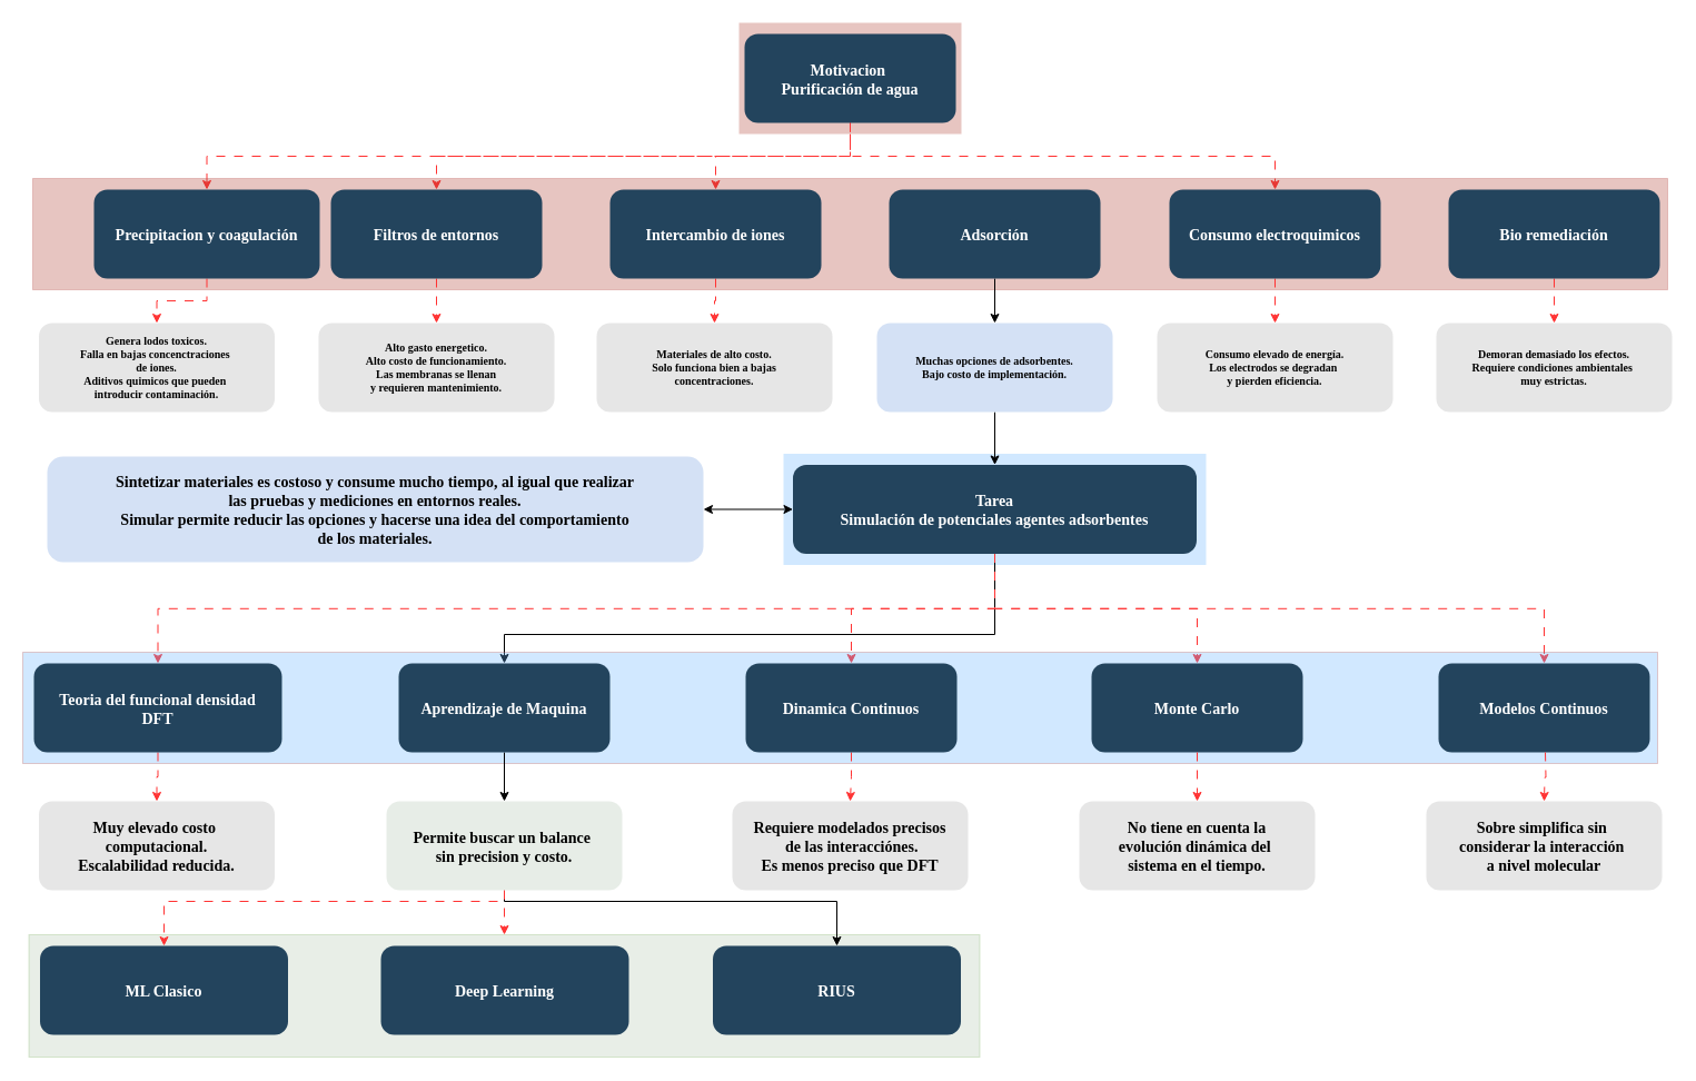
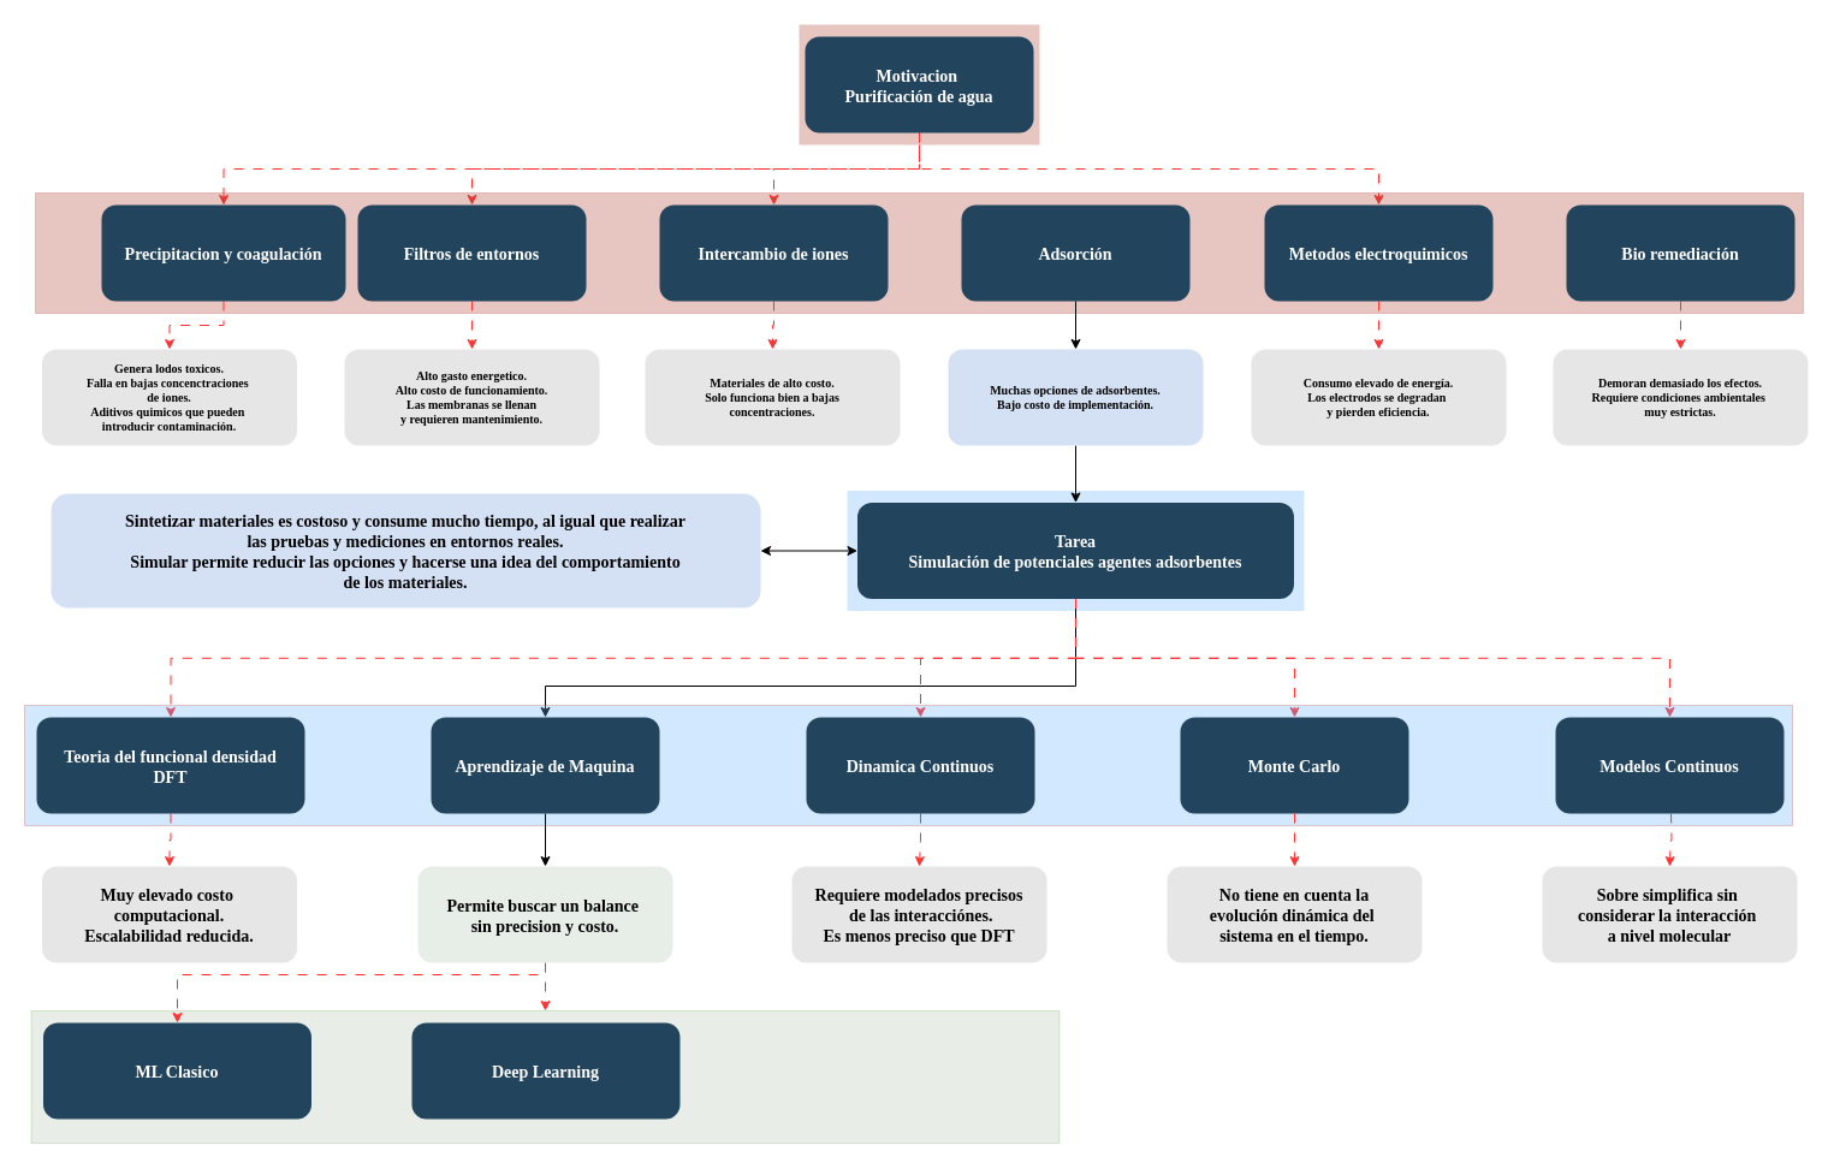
- <mxCell id="17" value="Consumo electroquimicos" style="rounded=1;fillColor=#23445D;gradientColor=none;strokeColor=none;fontColor=#FFFFFF;fontStyle=1;fontFamily=Tahoma;fontSize=14" parent="1" vertex="1"><mxGeometry x="1051" y="170" width="190" height="80" as="geometry" /></mxCell>
+ <mxCell id="17" value="Metodos electroquimicos" style="rounded=1;fillColor=#23445D;gradientColor=none;strokeColor=none;fontColor=#FFFFFF;fontStyle=1;fontFamily=Tahoma;fontSize=14" parent="1" vertex="1"><mxGeometry x="1051" y="170" width="190" height="80" as="geometry" /></mxCell>
- <mxCell id="56" style="edgeStyle=orthogonalEdgeStyle;rounded=0;orthogonalLoop=1;jettySize=auto;html=1;exitX=0.5;exitY=1;exitDx=0;exitDy=0;entryX=0.5;entryY=0;entryDx=0;entryDy=0;" edge="1" parent="1" source="59" target="38"><mxGeometry relative="1" as="geometry"><Array as="points"><mxPoint x="453" y="810" /><mxPoint x="752" y="810" /></Array></mxGeometry></mxCell>
- <mxCell id="38" value="RIUS" style="rounded=1;fillColor=#23445D;gradientColor=none;strokeColor=none;fontColor=#FFFFFF;fontStyle=1;fontFamily=Tahoma;fontSize=14" parent="1" vertex="1"><mxGeometry x="640.5" y="850" width="223" height="80" as="geometry" /></mxCell>
